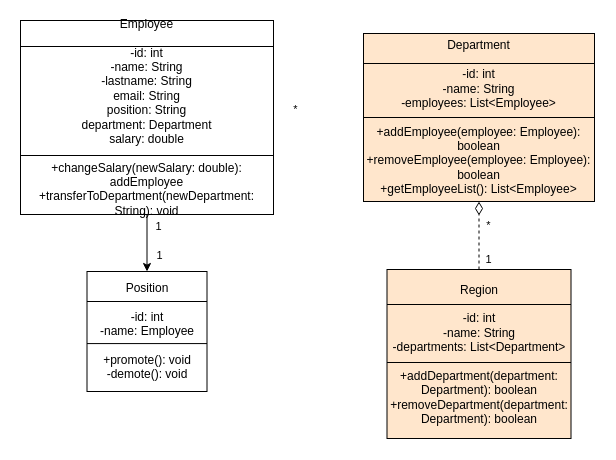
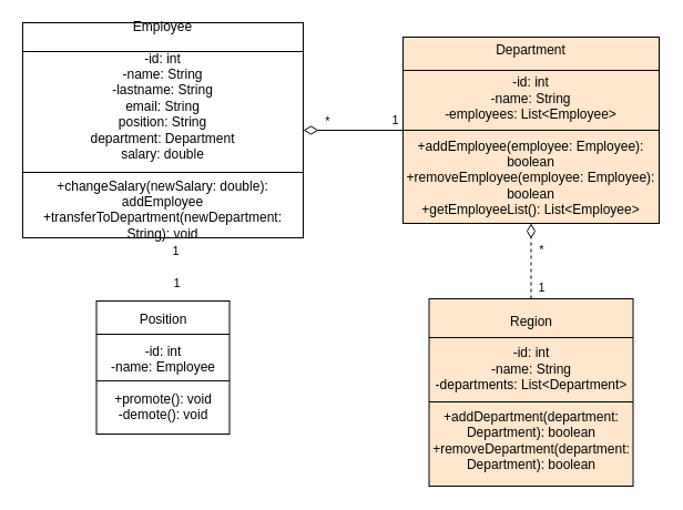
+ <mxCell id="15" value="" style="endArrow=diamondThin;html=1;rounded=0;exitX=0;exitY=0.5;exitDx=0;exitDy=0;entryX=1;entryY=0.5;entryDx=0;entryDy=0;endFill=0;endSize=11;" edge="1" parent="1" source="3" target="2"><mxGeometry width="50" height="50" relative="1" as="geometry"><mxPoint x="339" y="295" as="sourcePoint" /><mxPoint x="379" y="230" as="targetPoint" /></mxGeometry></mxCell>
+ <mxCell id="16" value="1" style="edgeLabel;html=1;align=center;verticalAlign=middle;resizable=0;points=[];" vertex="1" connectable="0" parent="15"><mxGeometry x="-0.404" y="3" relative="1" as="geometry"><mxPoint x="19" y="-13" as="offset" /></mxGeometry></mxCell>
- <mxCell id="17" value="" style="endArrow=classic;html=1;rounded=0;exitX=0.5;exitY=1;exitDx=0;exitDy=0;entryX=0.5;entryY=0;entryDx=0;entryDy=0;" edge="1" parent="1" source="2" target="4"><mxGeometry width="50" height="50" relative="1" as="geometry"><mxPoint x="-62" y="306" as="sourcePoint" /><mxPoint x="-12" y="256" as="targetPoint" /></mxGeometry></mxCell>
